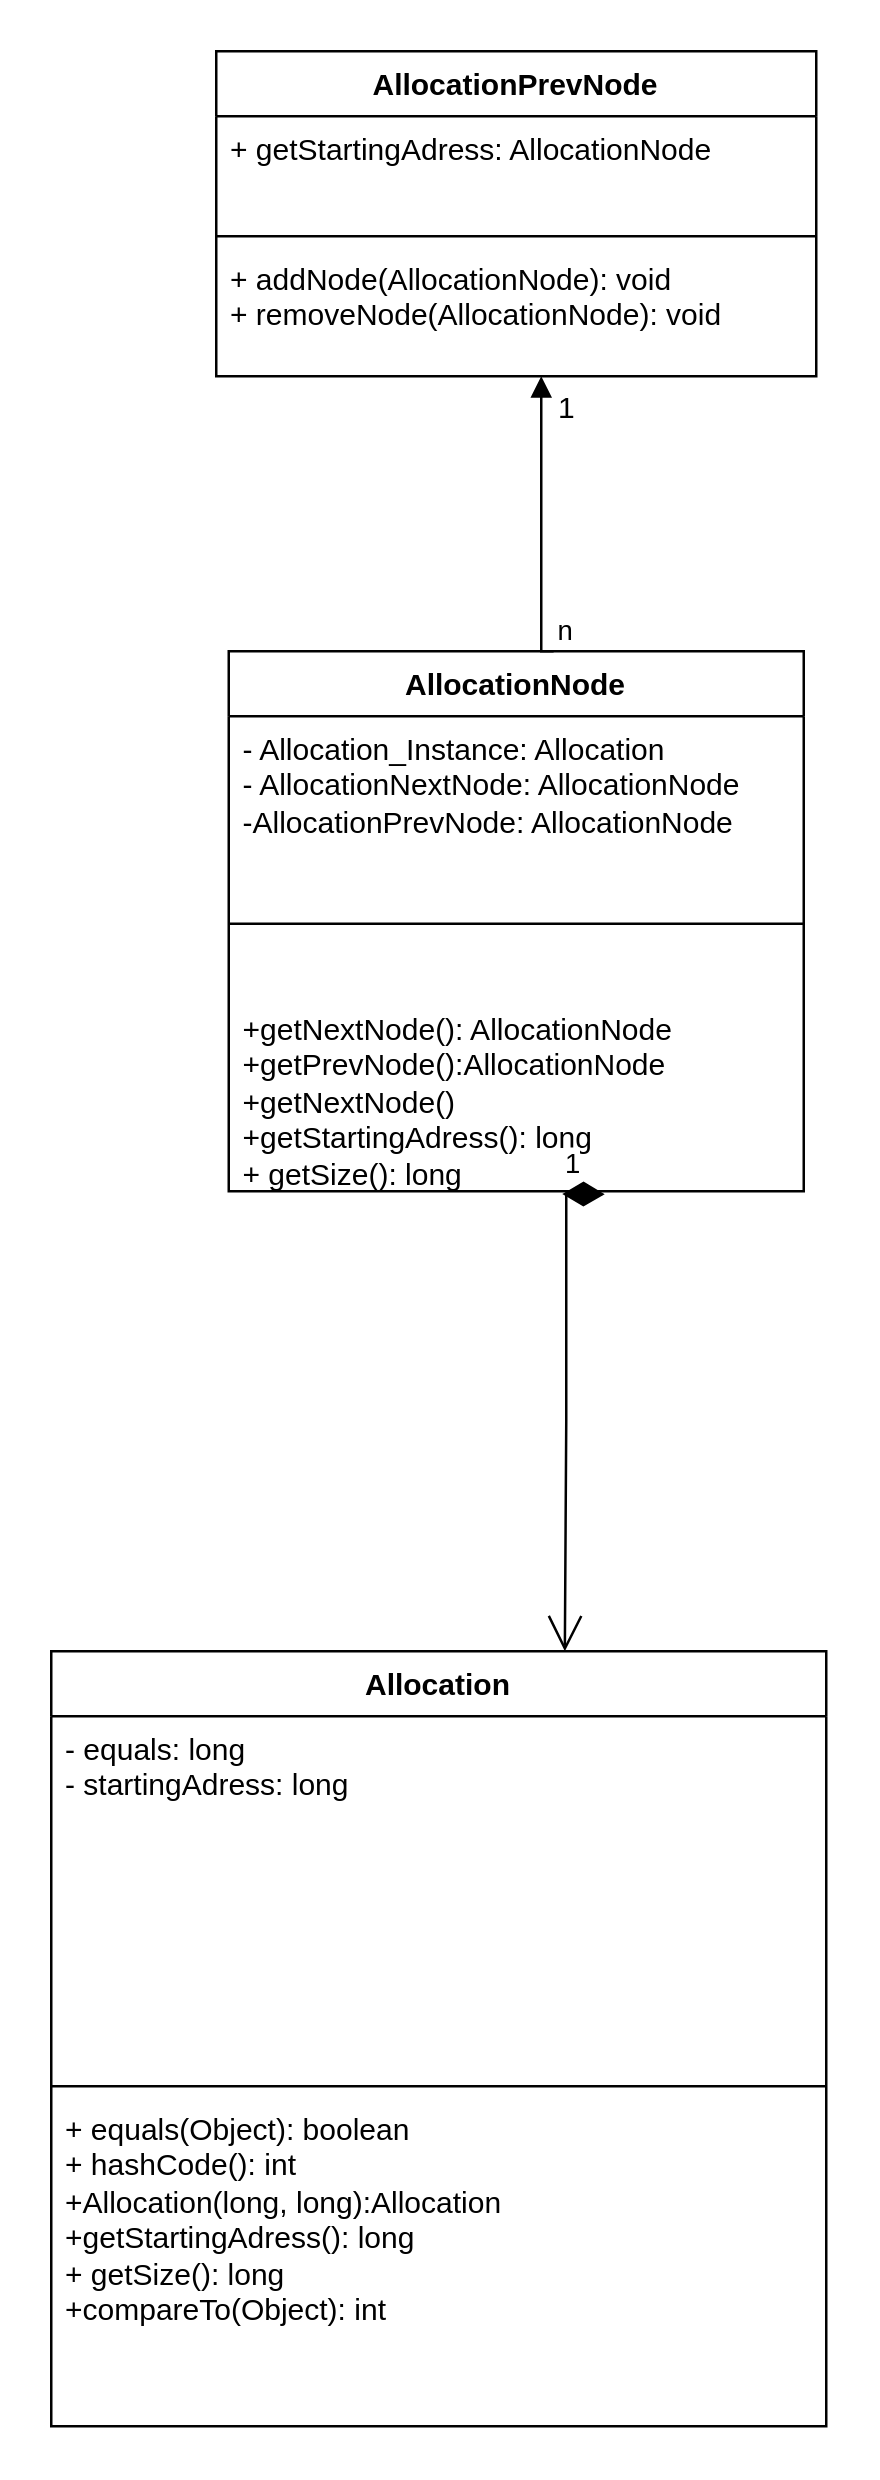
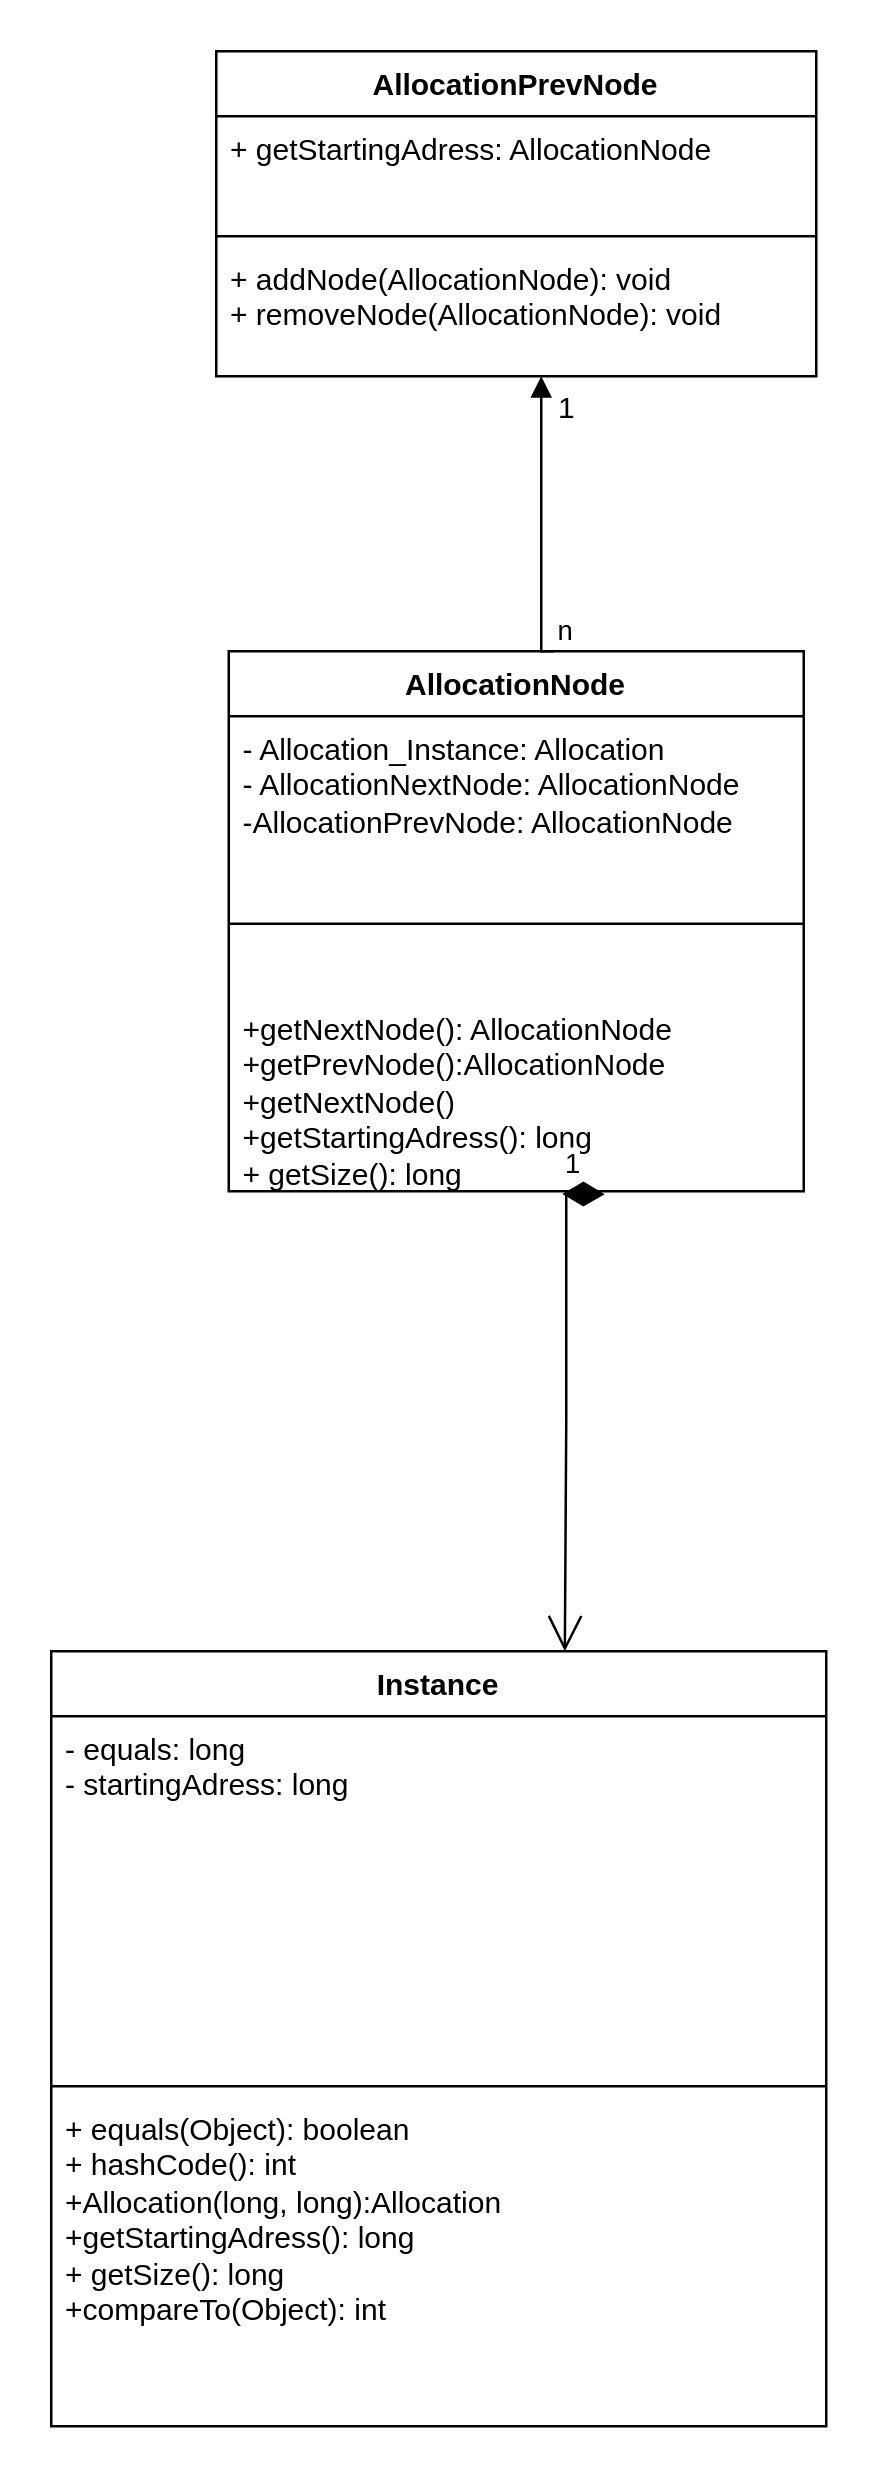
- <mxCell id="2" value="Allocation&lt;div&gt;&lt;br&gt;&lt;/div&gt;" style="swimlane;fontStyle=1;align=center;verticalAlign=top;childLayout=stackLayout;horizontal=1;startSize=26;horizontalStack=0;resizeParent=1;resizeParentMax=0;resizeLast=0;collapsible=1;marginBottom=0;whiteSpace=wrap;html=1;" vertex="1" parent="1"><mxGeometry x="20" y="660" width="310" height="310" as="geometry" /></mxCell>
+ <mxCell id="2" value="Instance&lt;div&gt;&lt;br&gt;&lt;/div&gt;" style="swimlane;fontStyle=1;align=center;verticalAlign=top;childLayout=stackLayout;horizontal=1;startSize=26;horizontalStack=0;resizeParent=1;resizeParentMax=0;resizeLast=0;collapsible=1;marginBottom=0;whiteSpace=wrap;html=1;" vertex="1" parent="1"><mxGeometry x="20" y="660" width="310" height="310" as="geometry" /></mxCell>
